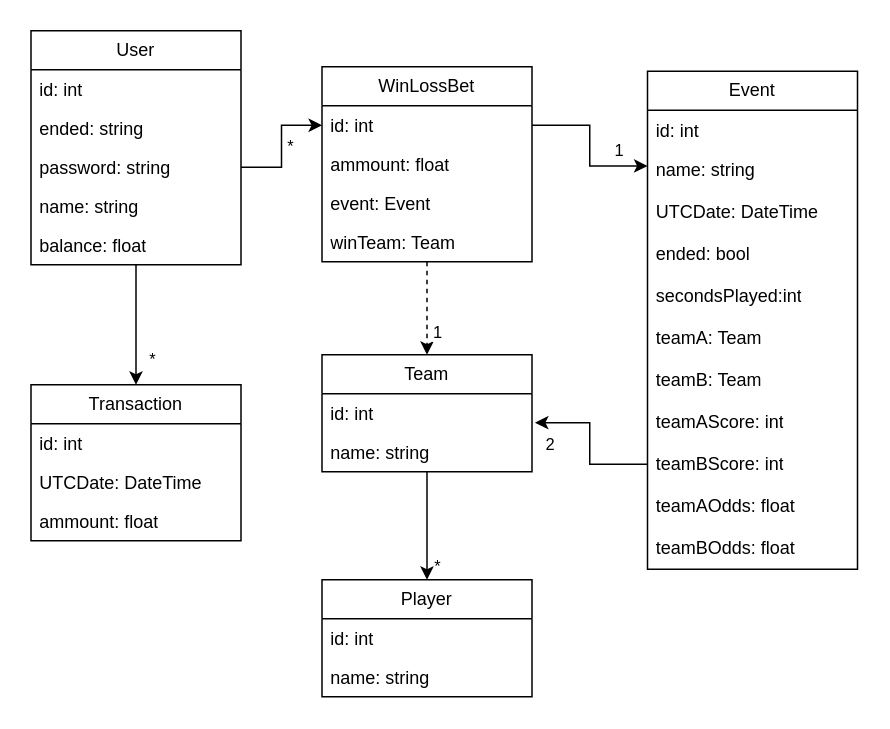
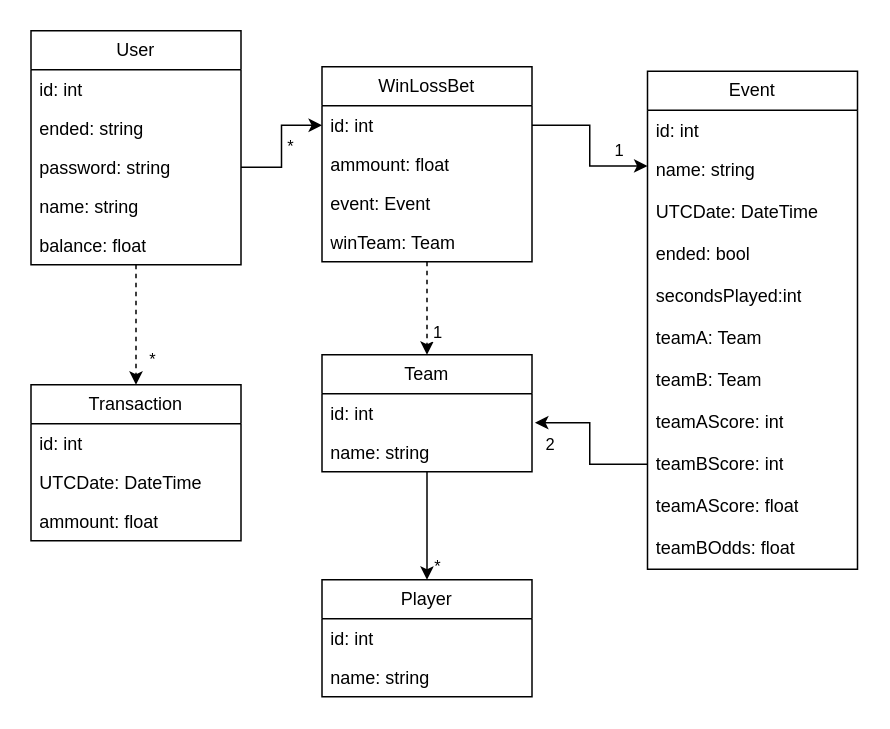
- <mxCell id="2" style="edgeStyle=orthogonalEdgeStyle;rounded=0;orthogonalLoop=1;jettySize=auto;html=1;exitX=0.5;exitY=1;exitDx=0;exitDy=0;entryX=0.5;entryY=0;entryDx=0;entryDy=0;" edge="1" parent="1" source="4" target="28"><mxGeometry relative="1" as="geometry" /></mxCell>
+ <mxCell id="2" style="edgeStyle=orthogonalEdgeStyle;rounded=0;orthogonalLoop=1;jettySize=auto;html=1;exitX=0.5;exitY=1;exitDx=0;exitDy=0;entryX=0.5;entryY=0;entryDx=0;entryDy=0;dashed=1;" edge="1" parent="1" source="4" target="28"><mxGeometry relative="1" as="geometry" /></mxCell>
- <mxCell id="23" value="teamAOdds: float" style="text;strokeColor=none;fillColor=none;align=left;verticalAlign=top;spacingLeft=4;spacingRight=4;overflow=hidden;rotatable=0;points=[[0,0.5],[1,0.5]];portConstraint=eastwest;whiteSpace=wrap;html=1;" vertex="1" parent="13"><mxGeometry y="276" width="140" height="28" as="geometry" /></mxCell>
+ <mxCell id="23" value="teamAScore: float" style="text;strokeColor=none;fillColor=none;align=left;verticalAlign=top;spacingLeft=4;spacingRight=4;overflow=hidden;rotatable=0;points=[[0,0.5],[1,0.5]];portConstraint=eastwest;whiteSpace=wrap;html=1;" vertex="1" parent="13"><mxGeometry y="276" width="140" height="28" as="geometry" /></mxCell>
